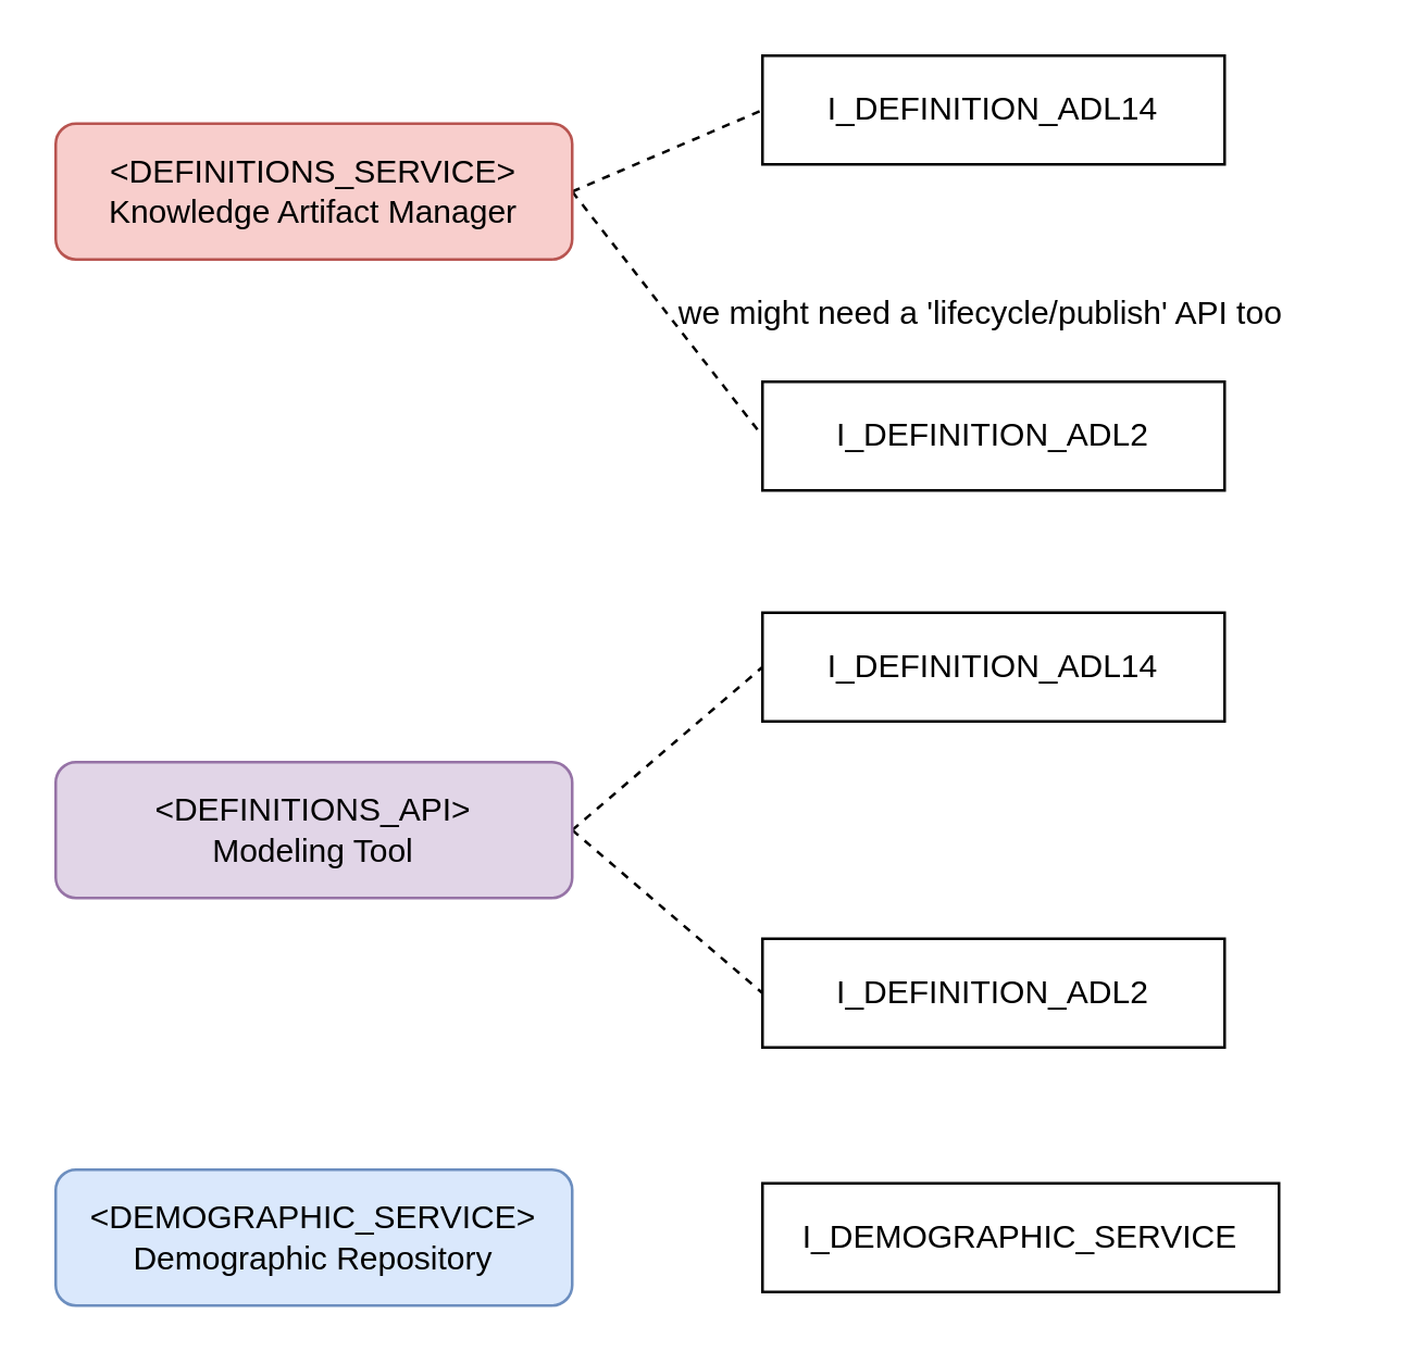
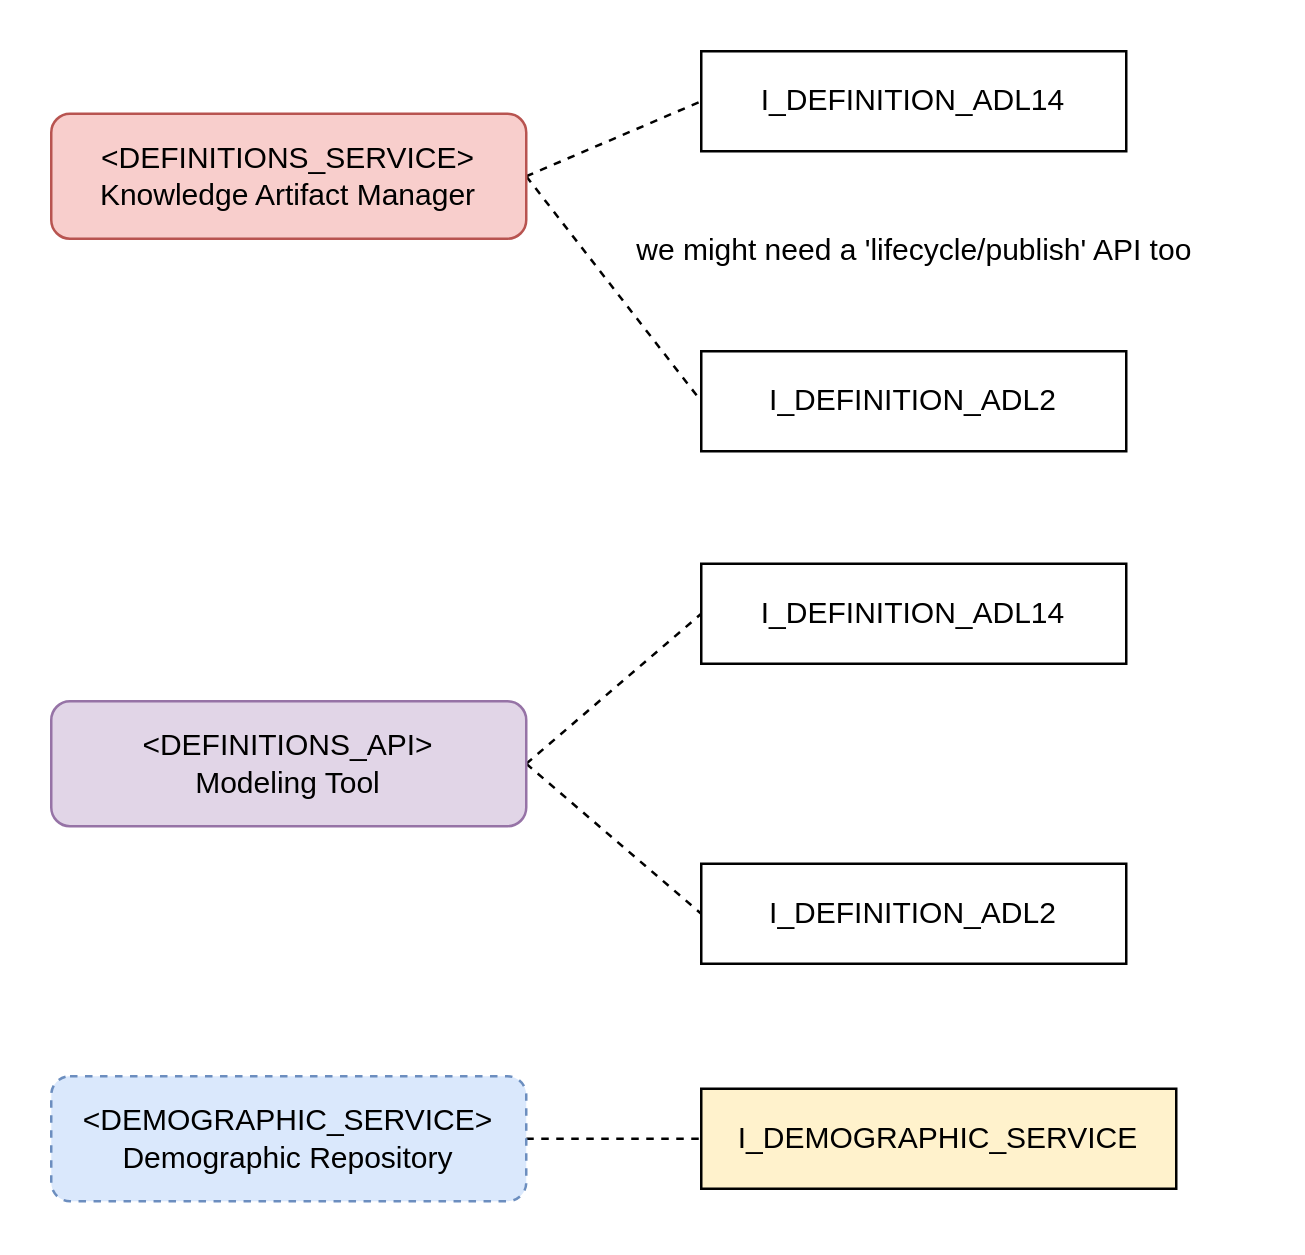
- <mxCell id="15" value="we might need a 'lifecycle/publish' API too" style="text;html=1;align=center;verticalAlign=middle;resizable=0;points=[];autosize=1;strokeColor=none;fillColor=none;" parent="1" vertex="1"><mxGeometry x="225" y="105" width="270" height="20" as="geometry" /></mxCell>
+ <mxCell id="15" value="we might need a 'lifecycle/publish' API too" style="text;html=1;align=center;verticalAlign=middle;resizable=0;points=[];autosize=1;strokeColor=none;fillColor=none;" parent="1" vertex="1"><mxGeometry x="230" y="90" width="270" height="20" as="geometry" /></mxCell>
- <mxCell id="8" value="&amp;lt;DEMOGRAPHIC_SERVICE&amp;gt;&lt;br&gt;&lt;div&gt;Demographic Repository&lt;/div&gt;" style="rounded=1;whiteSpace=wrap;html=1;fillColor=#dae8fc;strokeColor=#6c8ebf;" parent="1" vertex="1"><mxGeometry x="20" y="430" width="190" height="50" as="geometry" /></mxCell>
+ <mxCell id="8" value="&amp;lt;DEMOGRAPHIC_SERVICE&amp;gt;&lt;br&gt;&lt;div&gt;Demographic Repository&lt;/div&gt;" style="rounded=1;whiteSpace=wrap;html=1;fillColor=#dae8fc;strokeColor=#6c8ebf;dashed=1;" parent="1" vertex="1"><mxGeometry x="20" y="430" width="190" height="50" as="geometry" /></mxCell>
+ <mxCell id="7" style="edgeStyle=none;rounded=0;orthogonalLoop=1;jettySize=auto;html=1;exitX=1;exitY=0.5;exitDx=0;exitDy=0;entryX=0;entryY=0.5;entryDx=0;entryDy=0;dashed=1;endArrow=none;endFill=0;" parent="1" source="8" target="9" edge="1"><mxGeometry relative="1" as="geometry" /></mxCell>
- <mxCell id="9" value="I_DEMOGRAPHIC_SERVICE" style="whiteSpace=wrap;html=1;" parent="1" vertex="1"><mxGeometry x="280" y="435" width="190" height="40" as="geometry" /></mxCell>
+ <mxCell id="9" value="I_DEMOGRAPHIC_SERVICE" style="whiteSpace=wrap;html=1;fillColor=#fff2cc;" parent="1" vertex="1"><mxGeometry x="280" y="435" width="190" height="40" as="geometry" /></mxCell>
